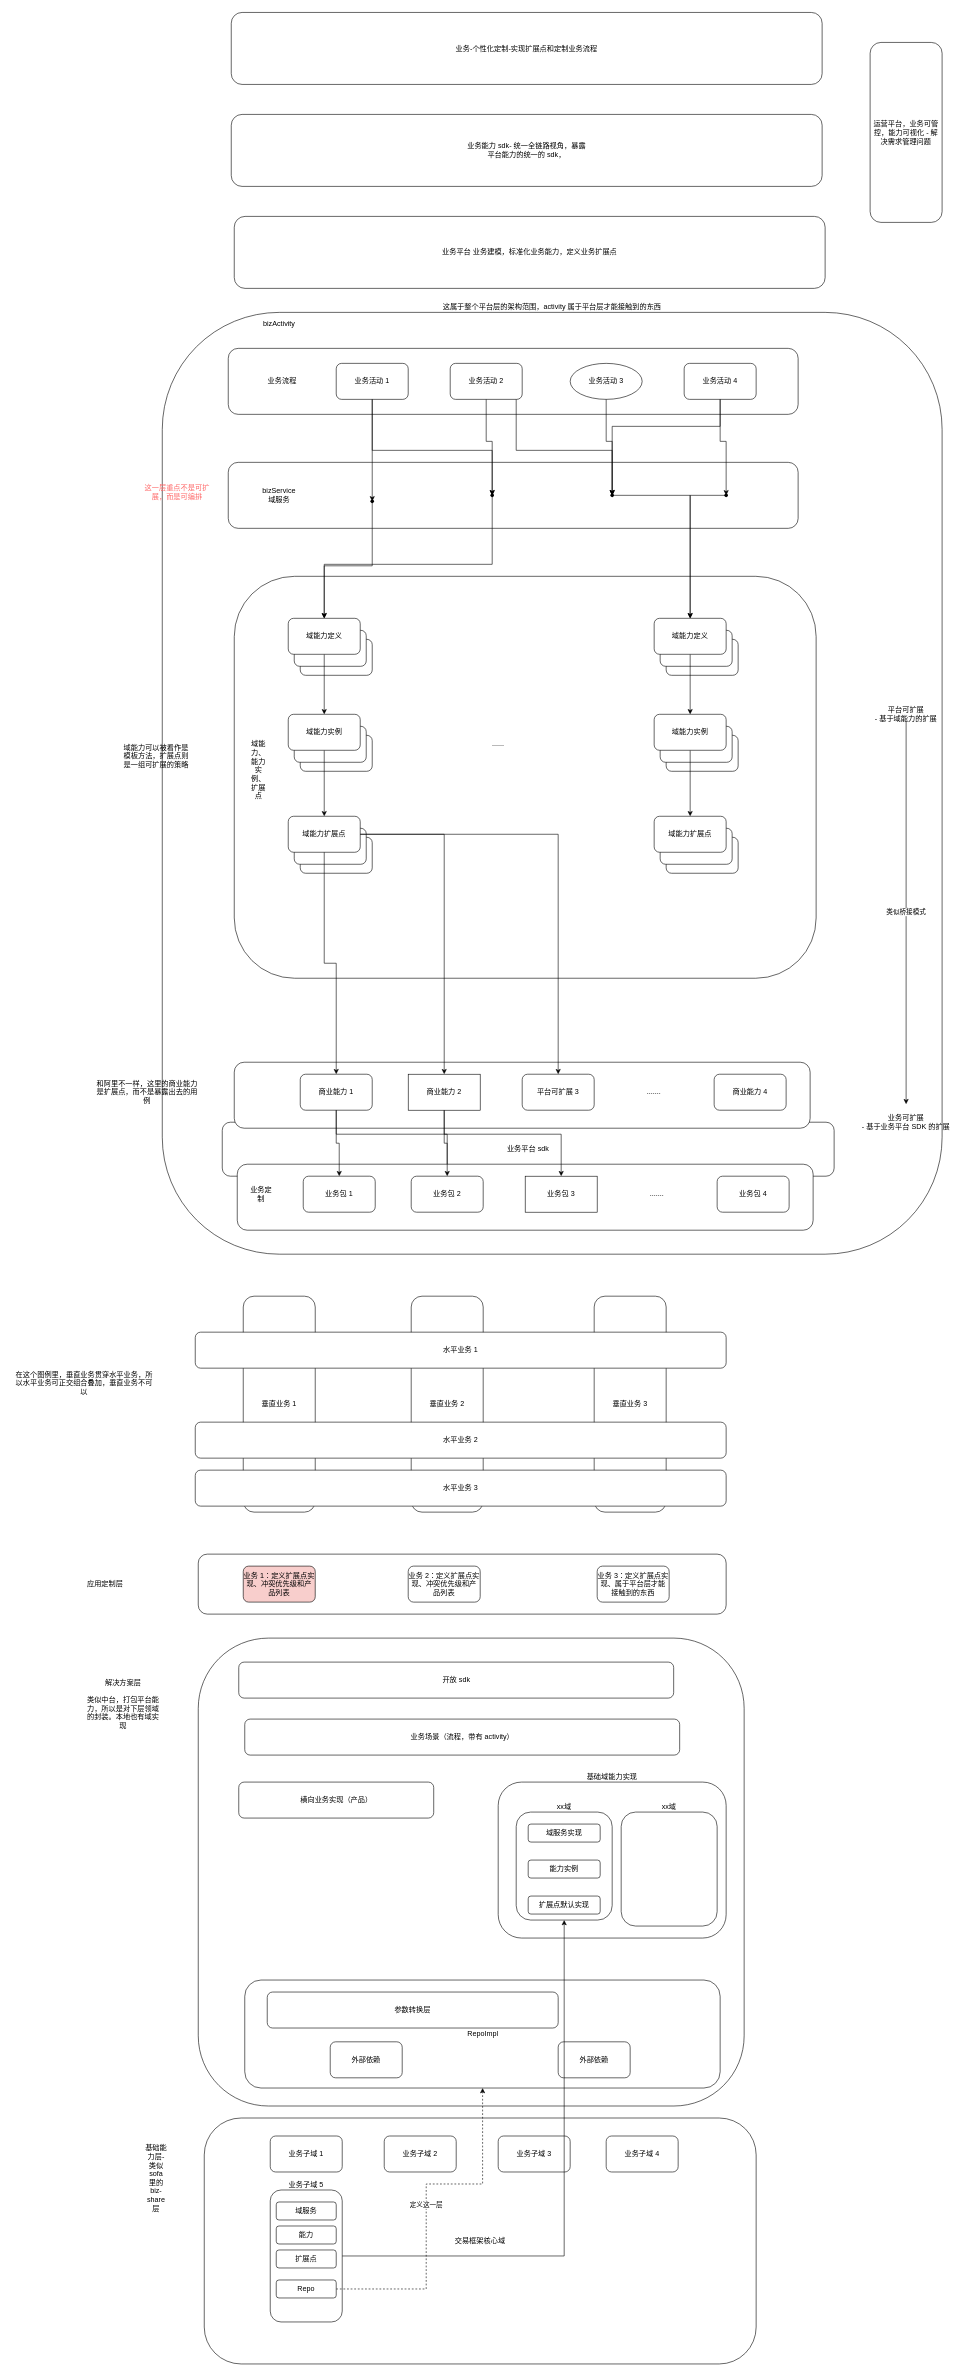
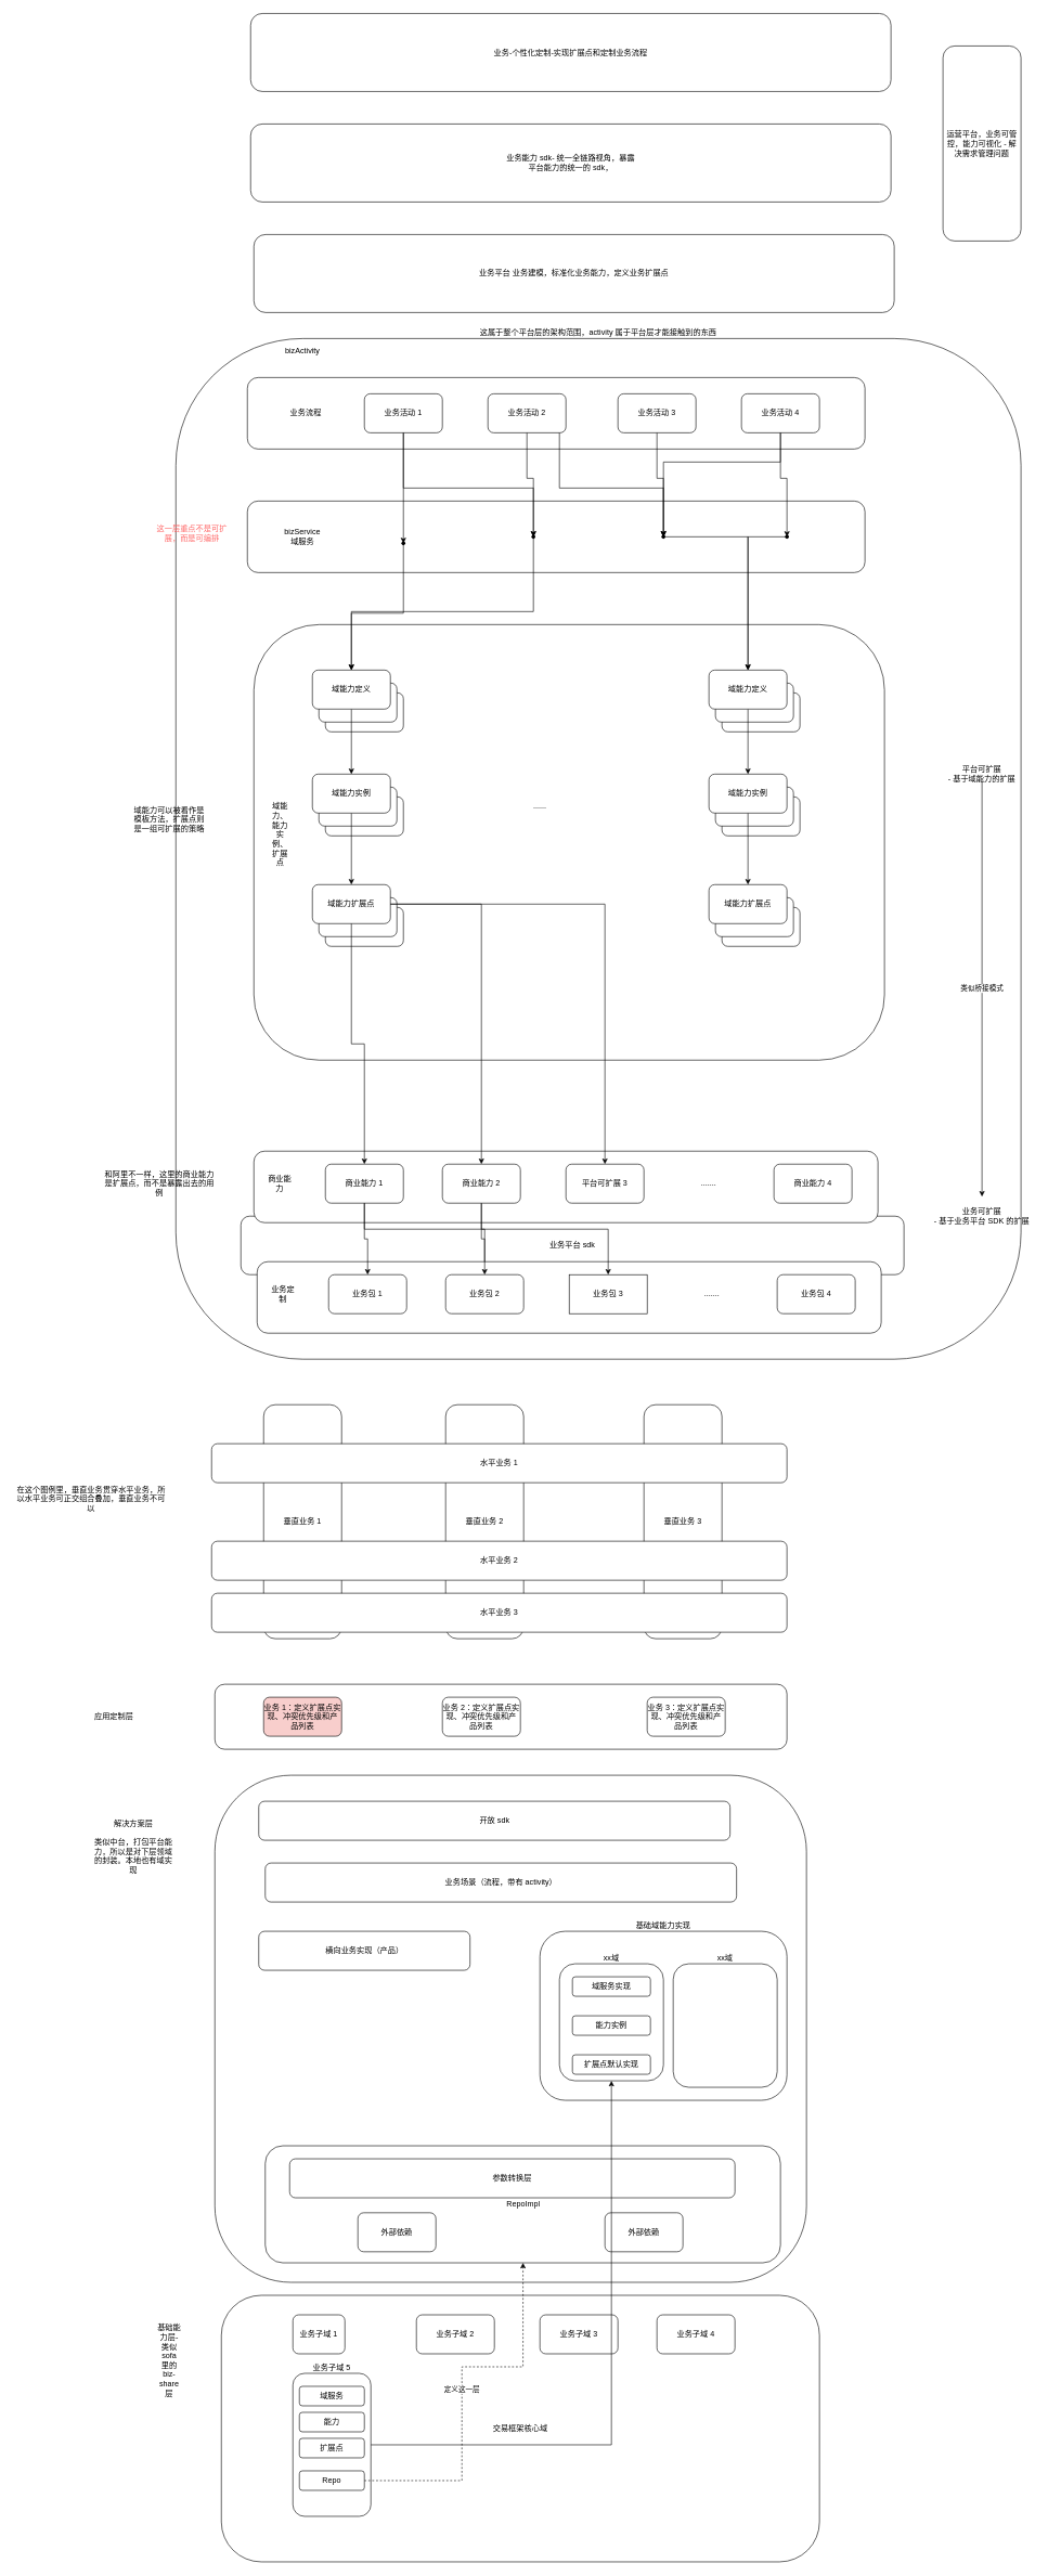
- <mxCell id="7" value="业务活动 3" style="ellipse;whiteSpace=wrap;html=1;" parent="1" vertex="1"><mxGeometry x="950" y="605" width="120" height="60" as="geometry" /></mxCell>
+ <mxCell id="7" value="业务活动 3" style="rounded=1;whiteSpace=wrap;html=1;" parent="1" vertex="1"><mxGeometry x="950" y="605" width="120" height="60" as="geometry" /></mxCell>
+ <mxCell id="55" value="商业能力" style="text;html=1;strokeColor=none;fillColor=none;align=center;verticalAlign=middle;whiteSpace=wrap;rounded=0;" parent="1" vertex="1"><mxGeometry x="410" y="1810" width="40" height="20" as="geometry" /></mxCell>
- <mxCell id="58" value="商业能力 2" style="whiteSpace=wrap;html=1;rounded=0;" parent="1" vertex="1"><mxGeometry x="680" y="1790" width="120" height="60" as="geometry" /></mxCell>
+ <mxCell id="58" value="商业能力 2" style="rounded=1;whiteSpace=wrap;html=1;" parent="1" vertex="1"><mxGeometry x="680" y="1790" width="120" height="60" as="geometry" /></mxCell>
- <mxCell id="106" value="业务 3：定义扩展点实现、属于平台层才能接触到的东西" style="rounded=1;whiteSpace=wrap;html=1;" parent="1" vertex="1"><mxGeometry x="995" y="2610" width="120" height="60" as="geometry" /></mxCell>
+ <mxCell id="106" value="业务 3：定义扩展点实现、冲突优先级和产品列表" style="rounded=1;whiteSpace=wrap;html=1;" parent="1" vertex="1"><mxGeometry x="995" y="2610" width="120" height="60" as="geometry" /></mxCell>
- <mxCell id="113" value="参数转换层" style="rounded=1;whiteSpace=wrap;html=1;" parent="1" vertex="1"><mxGeometry x="445" y="3320" width="485" height="60" as="geometry" /></mxCell>
+ <mxCell id="113" value="参数转换层" style="rounded=1;whiteSpace=wrap;html=1;" parent="1" vertex="1"><mxGeometry x="445" y="3320" width="685" height="60" as="geometry" /></mxCell>
- <mxCell id="97" value="业务子域 1" style="rounded=1;whiteSpace=wrap;html=1;" parent="1" vertex="1"><mxGeometry x="450" y="3560" width="120" height="60" as="geometry" /></mxCell>
+ <mxCell id="97" value="业务子域 1" style="rounded=1;whiteSpace=wrap;html=1;" parent="1" vertex="1"><mxGeometry x="450" y="3560" width="80" height="60" as="geometry" /></mxCell>
